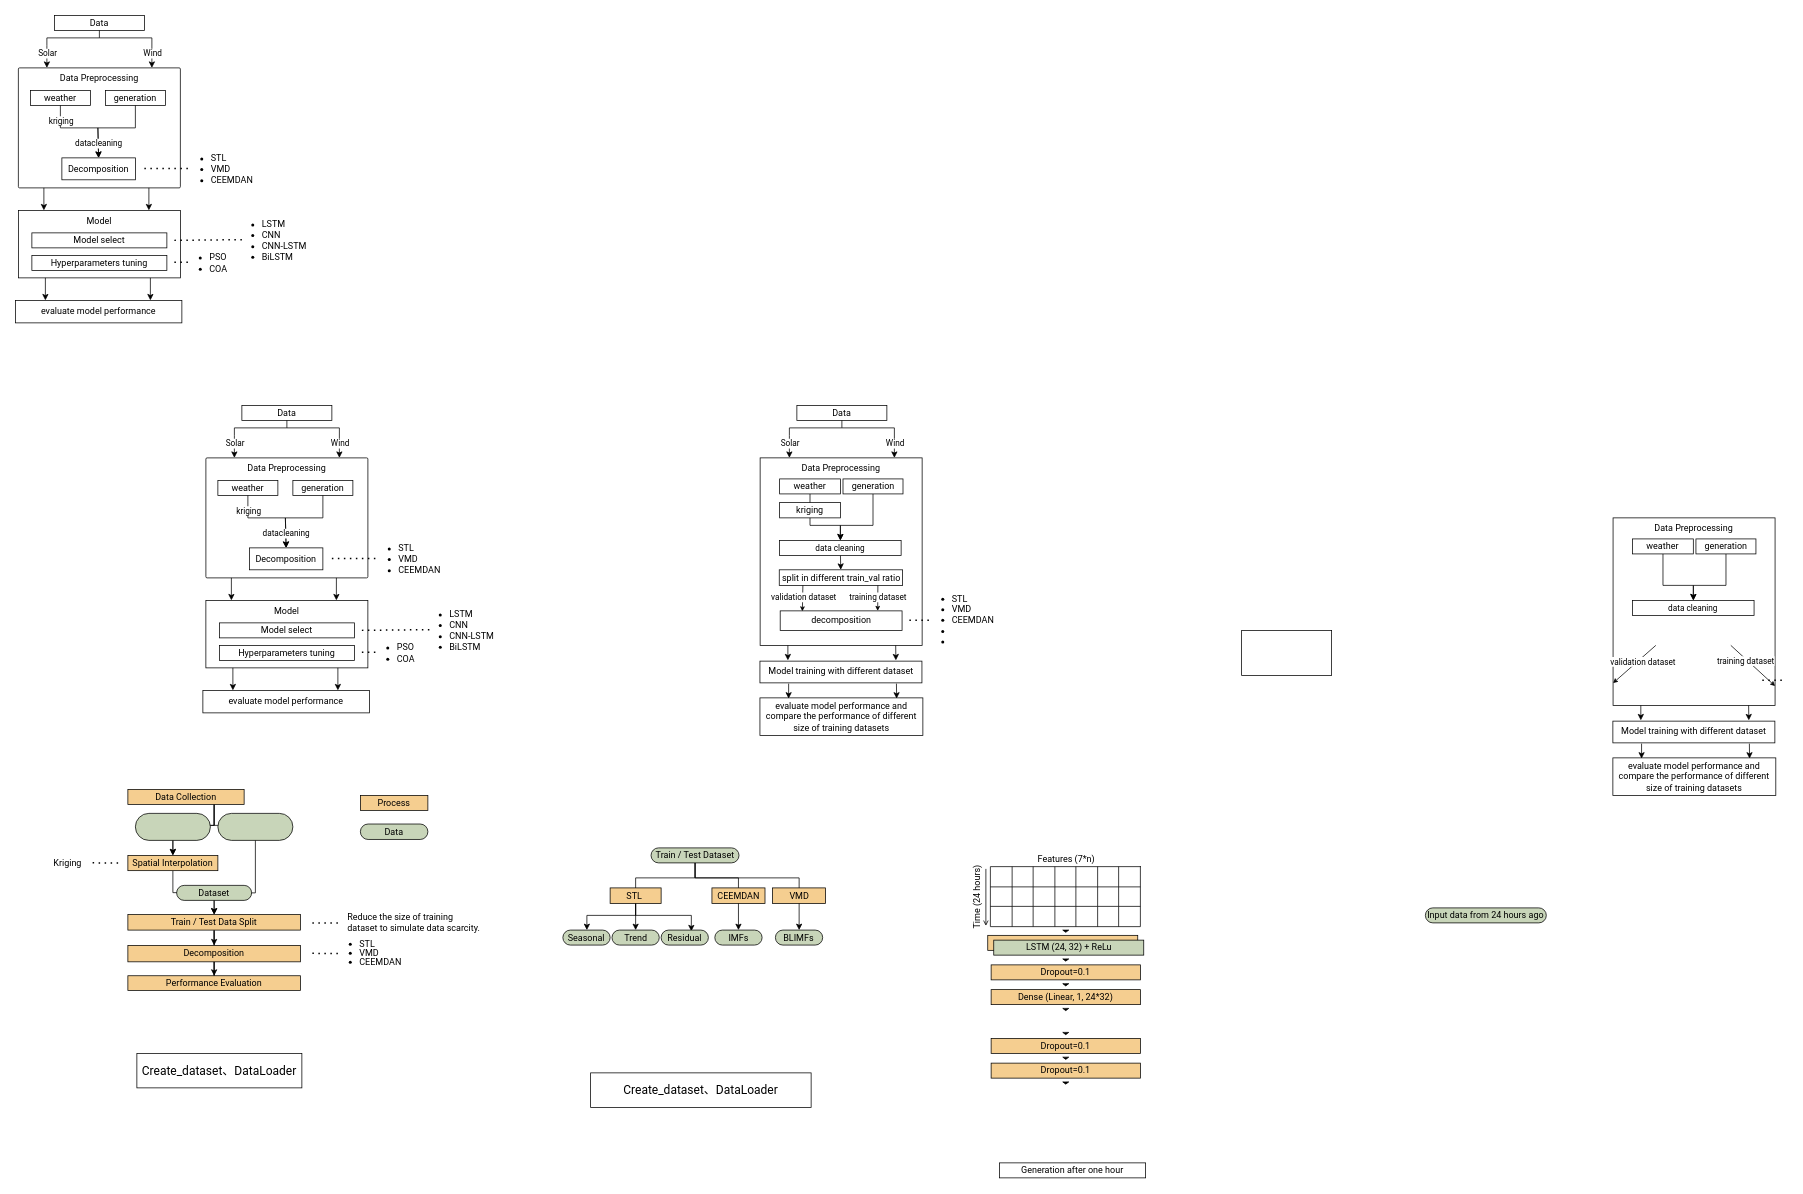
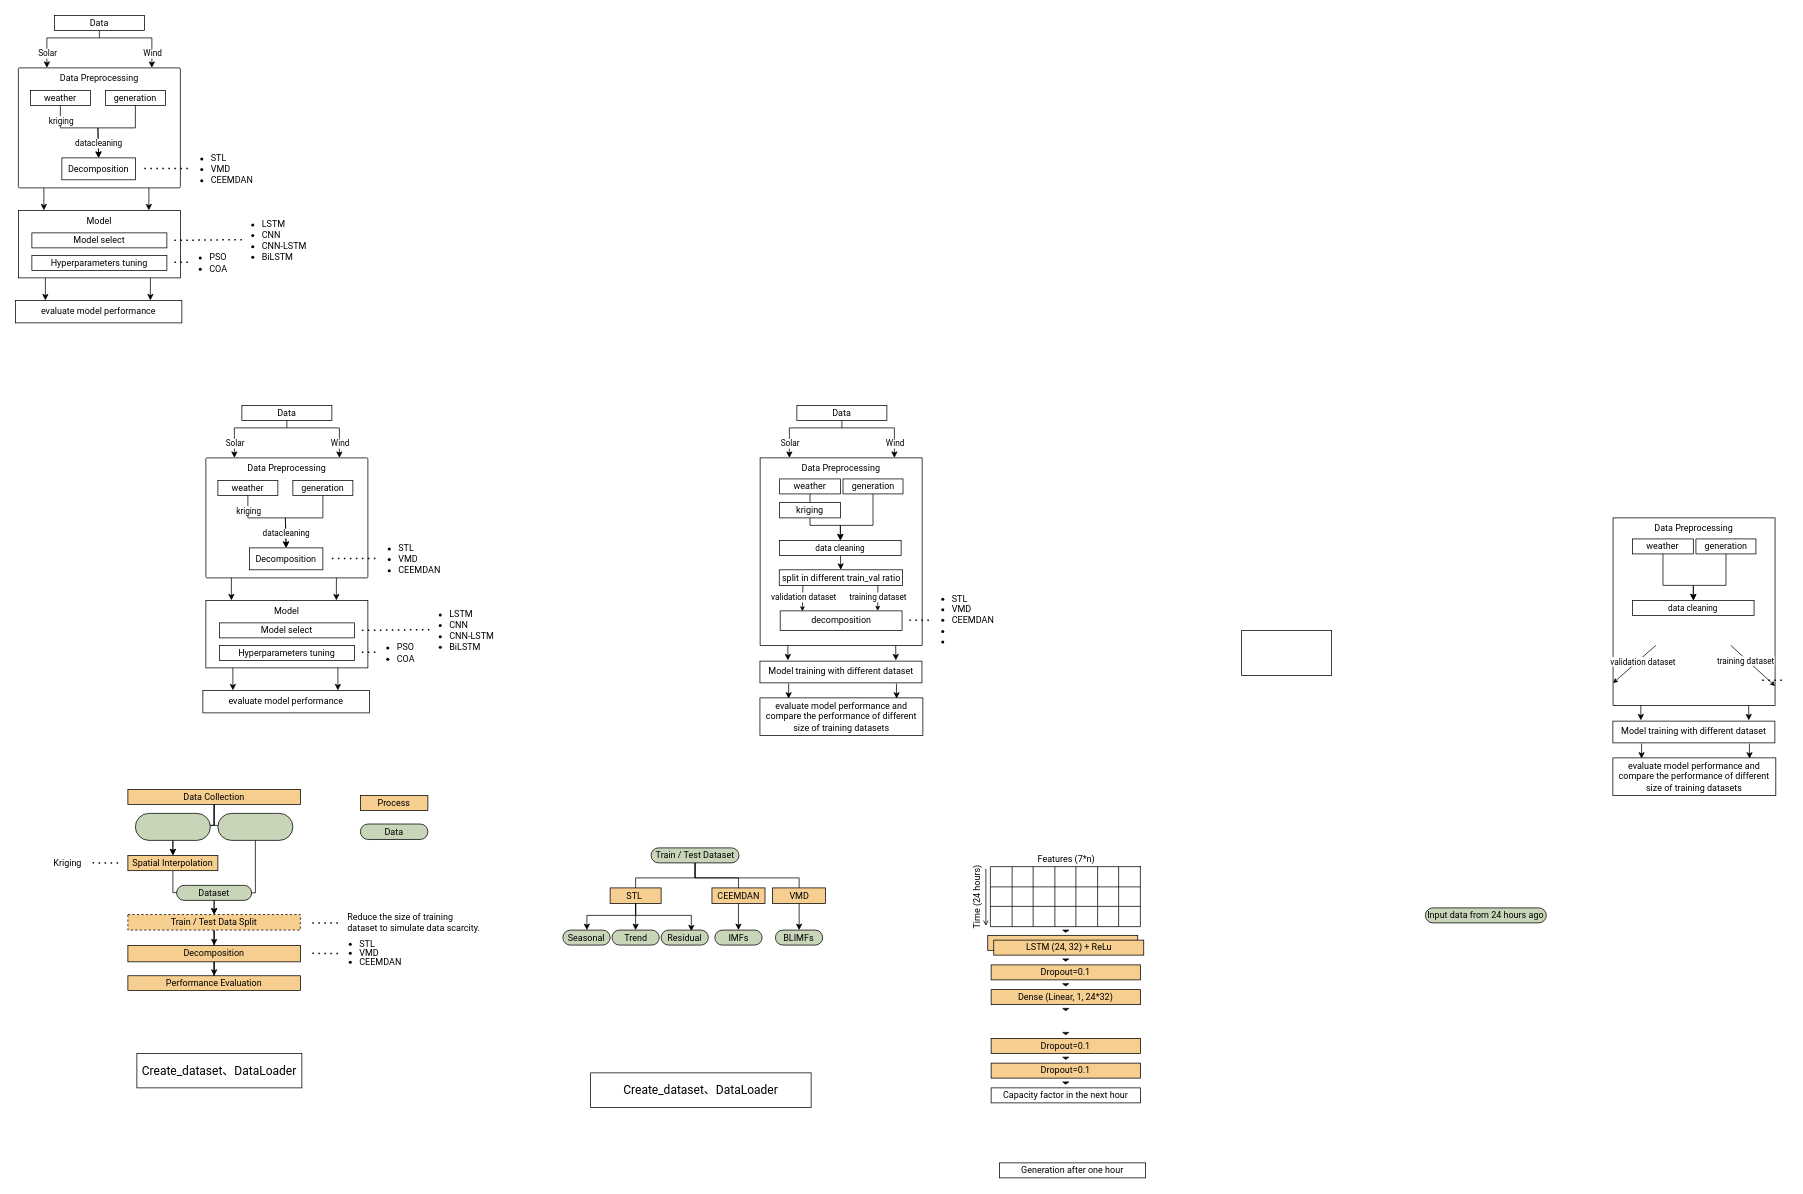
- <mxCell id="108" value="Data Collection" style="rounded=1;whiteSpace=wrap;html=1;fontSize=12;glass=0;strokeWidth=1;shadow=0;arcSize=0;fontFamily=roboto;fontSource=https%3A%2F%2Ffonts.googleapis.com%2Fcss%3Ffamily%3Droboto;fillColor=#f5ce90;" parent="1" vertex="1"><mxGeometry x="170" y="1052" width="155" height="20" as="geometry" /></mxCell>
+ <mxCell id="108" value="Data Collection" style="rounded=1;whiteSpace=wrap;html=1;fontSize=12;glass=0;strokeWidth=1;shadow=0;arcSize=0;fontFamily=roboto;fontSource=https%3A%2F%2Ffonts.googleapis.com%2Fcss%3Ffamily%3Droboto;fillColor=#f5ce90;" parent="1" vertex="1"><mxGeometry x="170" y="1052" width="230" height="20" as="geometry" /></mxCell>
- <mxCell id="113" value="Train / Test Data Split" style="rounded=0;whiteSpace=wrap;html=1;align=center;fontFamily=roboto;fontSource=https%3A%2F%2Ffonts.googleapis.com%2Fcss%3Ffamily%3Droboto;fillColor=#f5ce90;" parent="1" vertex="1"><mxGeometry x="170" y="1218.87" width="230" height="20.75" as="geometry" /></mxCell>
+ <mxCell id="113" value="Train / Test Data Split" style="rounded=0;whiteSpace=wrap;html=1;align=center;fontFamily=roboto;fontSource=https%3A%2F%2Ffonts.googleapis.com%2Fcss%3Ffamily%3Droboto;fillColor=#f5ce90;dashed=1;" parent="1" vertex="1"><mxGeometry x="170" y="1218.87" width="230" height="20.75" as="geometry" /></mxCell>
- <mxCell id="175" value="LSTM (24, 32) + ReLu" style="rounded=0;whiteSpace=wrap;html=1;align=center;fontFamily=roboto;fontSource=https%3A%2F%2Ffonts.googleapis.com%2Fcss%3Ffamily%3Droboto;fillColor=#c8d5b9;verticalAlign=middle;flipH=1;flipV=0;" parent="173" vertex="1"><mxGeometry x="-1" y="6.38" width="200" height="20" as="geometry" /></mxCell>
+ <mxCell id="175" value="LSTM (24, 32) + ReLu" style="rounded=0;whiteSpace=wrap;html=1;align=center;fontFamily=roboto;fontSource=https%3A%2F%2Ffonts.googleapis.com%2Fcss%3Ffamily%3Droboto;fillColor=#F5CE90;verticalAlign=middle;flipH=1;flipV=0;" parent="173" vertex="1"><mxGeometry x="-1" y="6.38" width="200" height="20" as="geometry" /></mxCell>
+ <mxCell id="172" value="Capacity factor in the next hour" style="rounded=0;whiteSpace=wrap;html=1;flipH=1;flipV=0;fontFamily=roboto;fontSource=https%3A%2F%2Ffonts.googleapis.com%2Fcss%3Ffamily%3Droboto;" parent="1" vertex="1"><mxGeometry x="1321" y="1450" width="199" height="20" as="geometry" /></mxCell>
